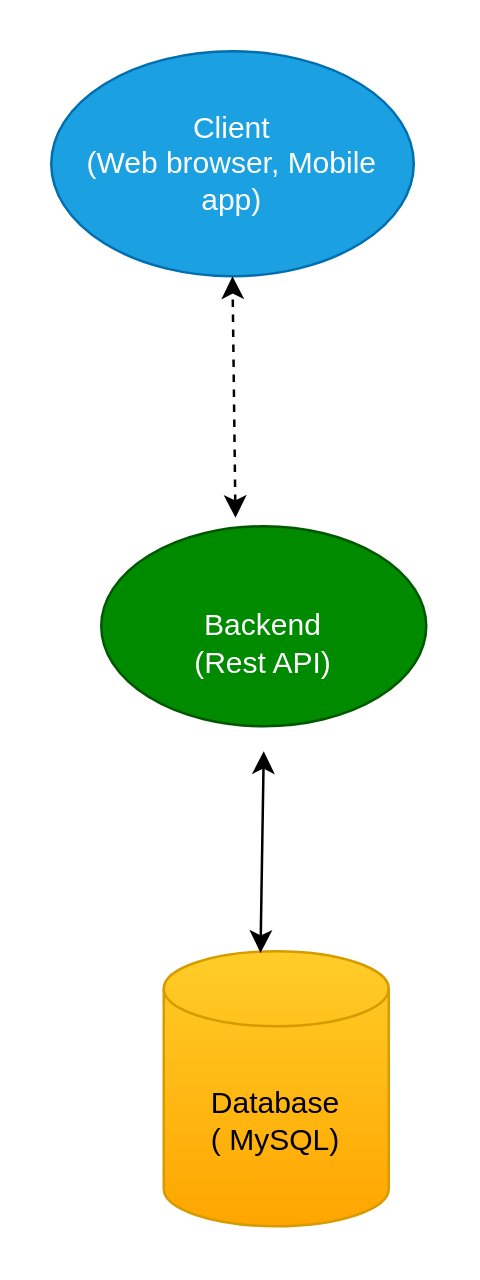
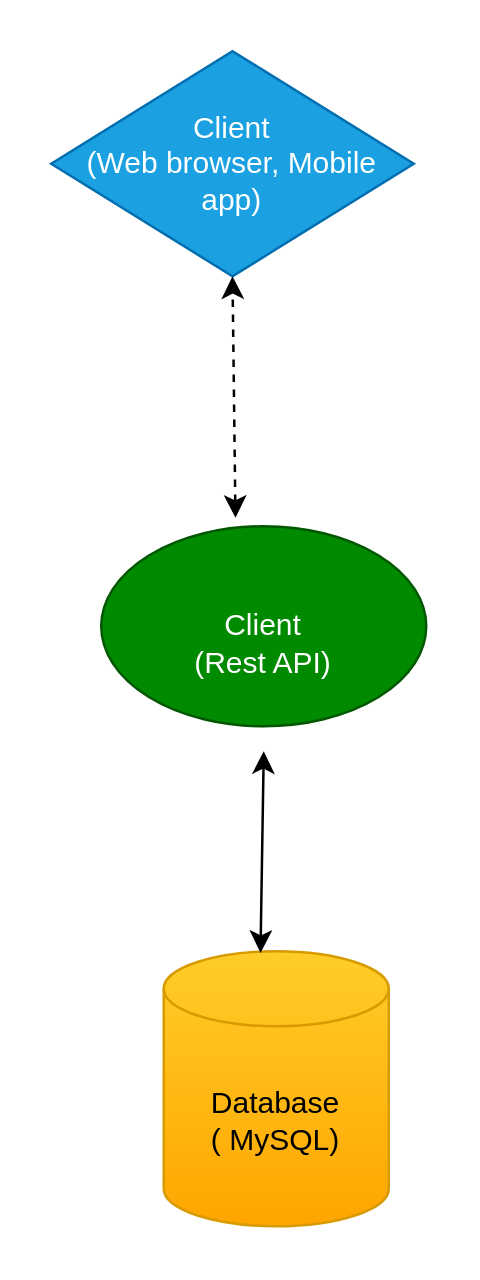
- <mxCell id="2" value="Client&lt;div&gt;(Web browser, Mobile app)&lt;/div&gt;" style="ellipse;whiteSpace=wrap;html=1;fillColor=#1ba1e2;fontColor=#ffffff;strokeColor=#006EAF;" vertex="1" parent="1"><mxGeometry x="20" y="20" width="145" height="90" as="geometry" /></mxCell>
+ <mxCell id="2" value="Client&lt;div&gt;(Web browser, Mobile app)&lt;/div&gt;" style="rhombus;whiteSpace=wrap;html=1;fillColor=#1ba1e2;fontColor=#ffffff;strokeColor=#006EAF;" vertex="1" parent="1"><mxGeometry x="20" y="20" width="145" height="90" as="geometry" /></mxCell>
- <mxCell id="3" value="&lt;div&gt;&lt;br&gt;&lt;/div&gt;&lt;div&gt;Backend&lt;/div&gt;&lt;div&gt;(Rest API)&lt;/div&gt;" style="ellipse;whiteSpace=wrap;html=1;fillColor=#008a00;fontColor=#ffffff;strokeColor=#005700;" vertex="1" parent="1"><mxGeometry x="40" y="210" width="130" height="80" as="geometry" /></mxCell>
+ <mxCell id="3" value="&lt;div&gt;&lt;br&gt;&lt;/div&gt;&lt;div&gt;Client&lt;/div&gt;&lt;div&gt;(Rest API)&lt;/div&gt;" style="ellipse;whiteSpace=wrap;html=1;fillColor=#008a00;fontColor=#ffffff;strokeColor=#005700;" vertex="1" parent="1"><mxGeometry x="40" y="210" width="130" height="80" as="geometry" /></mxCell>
